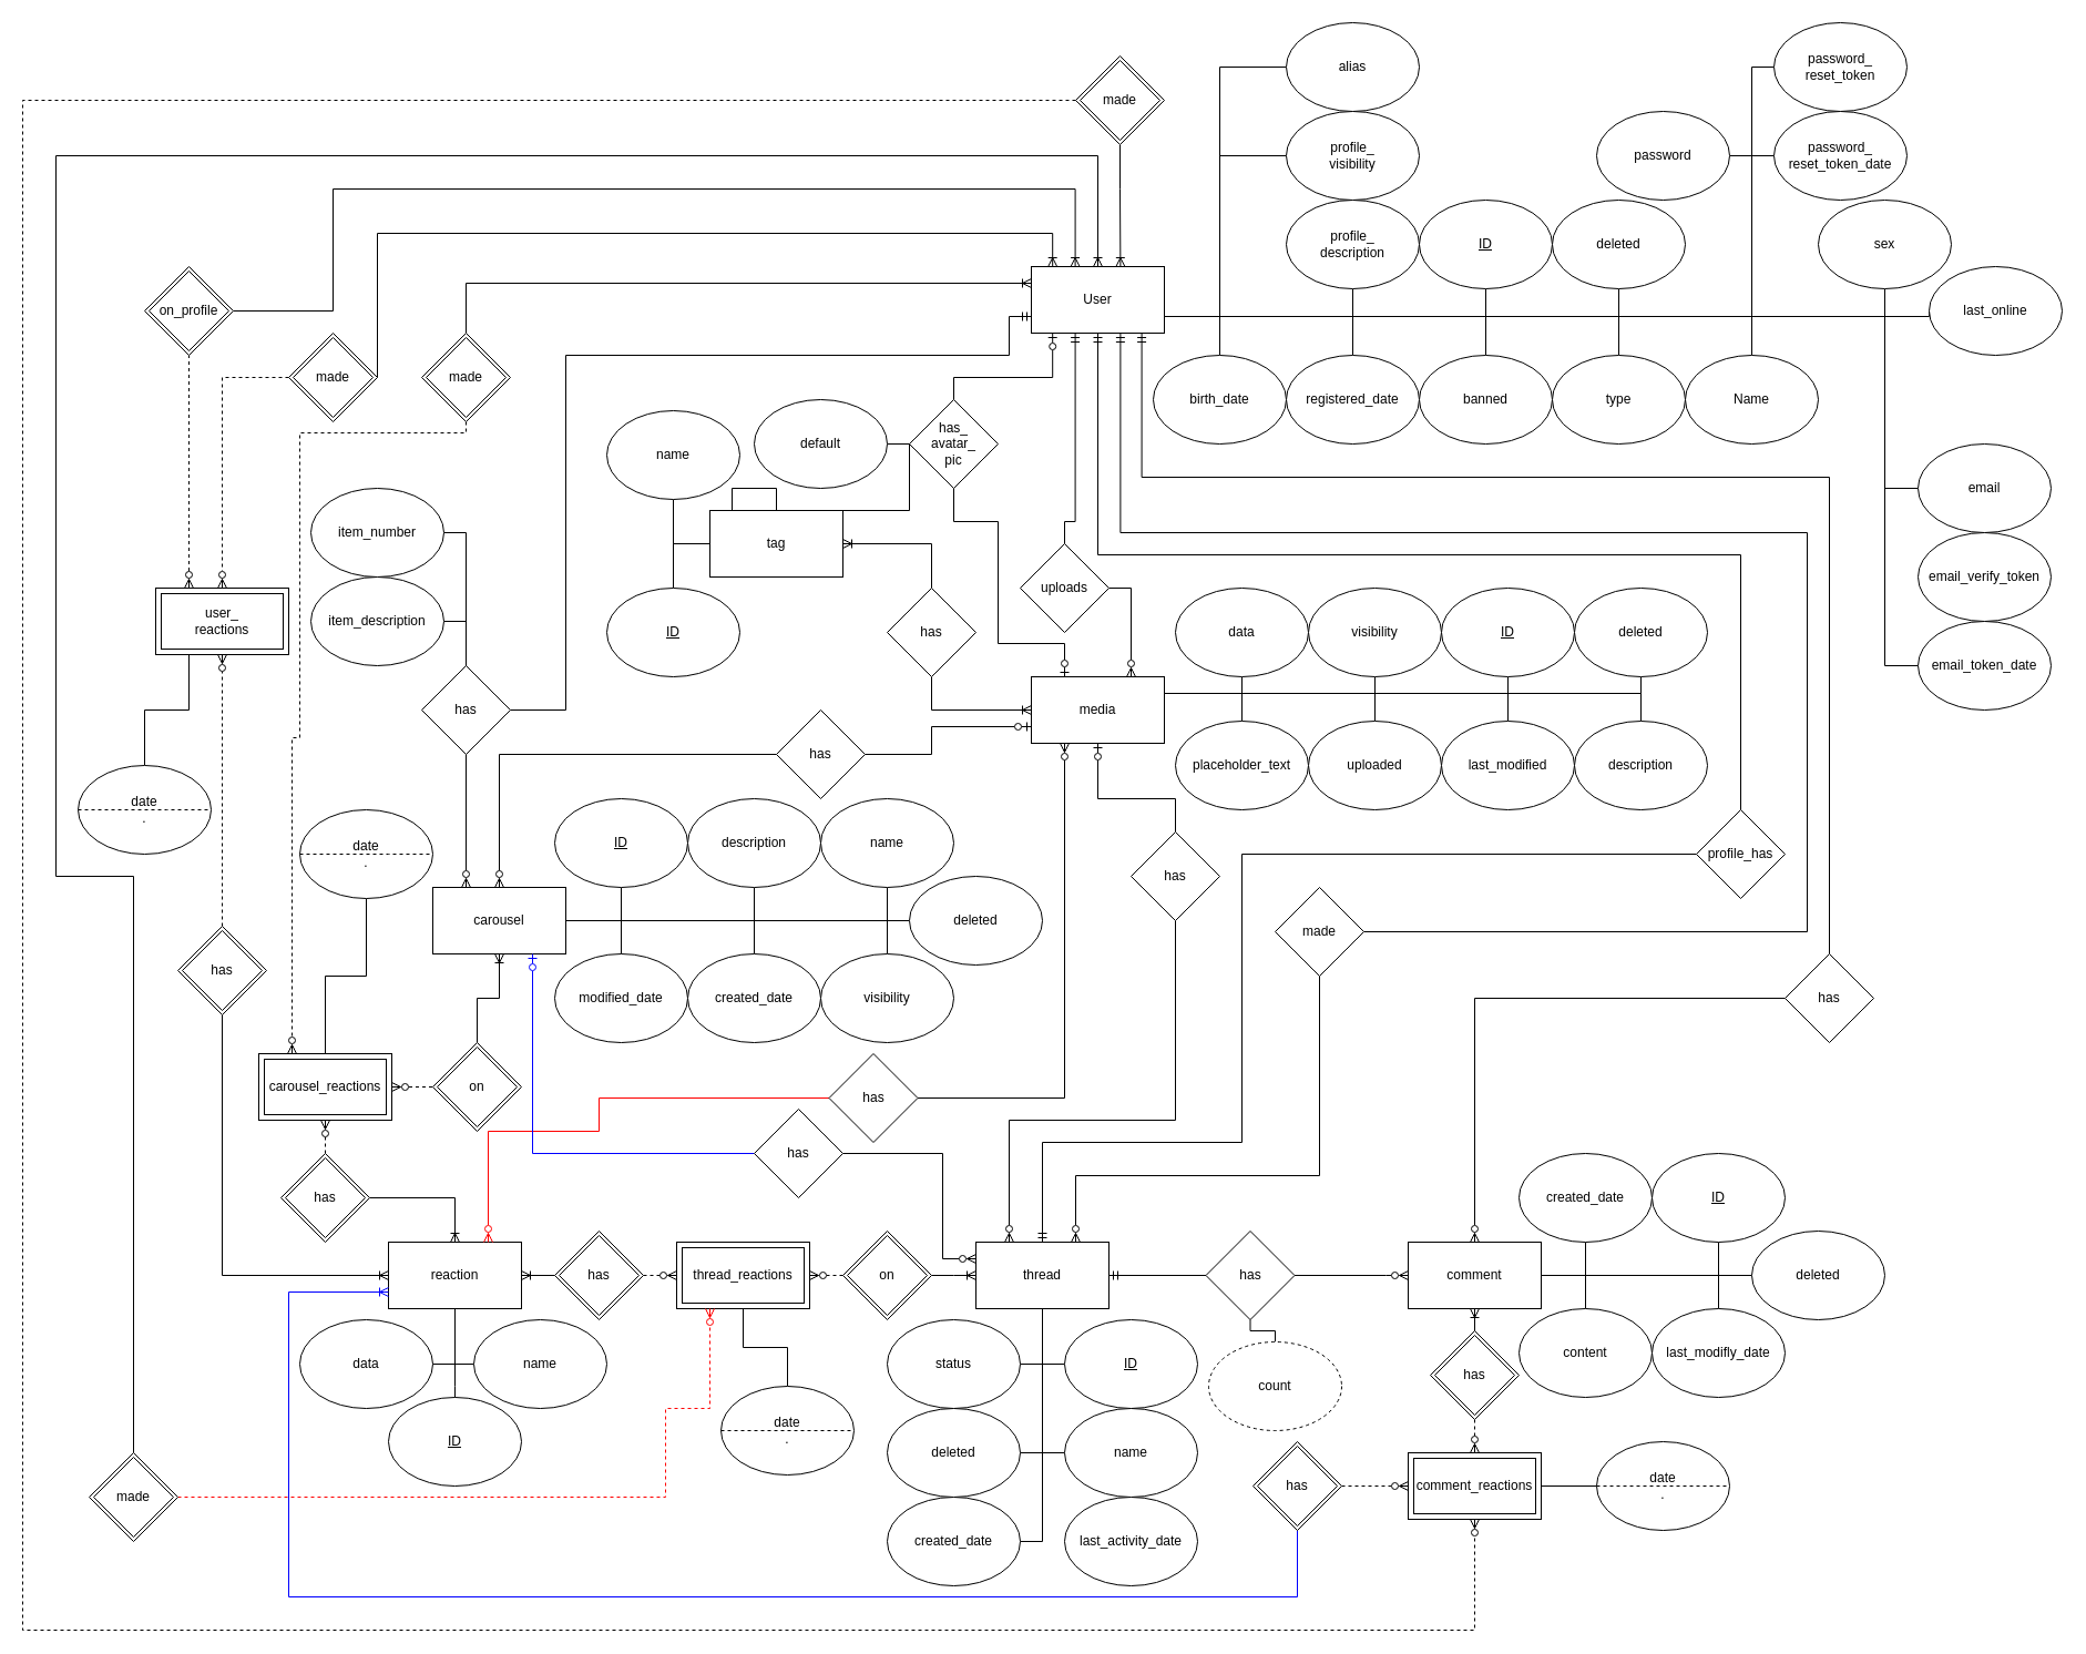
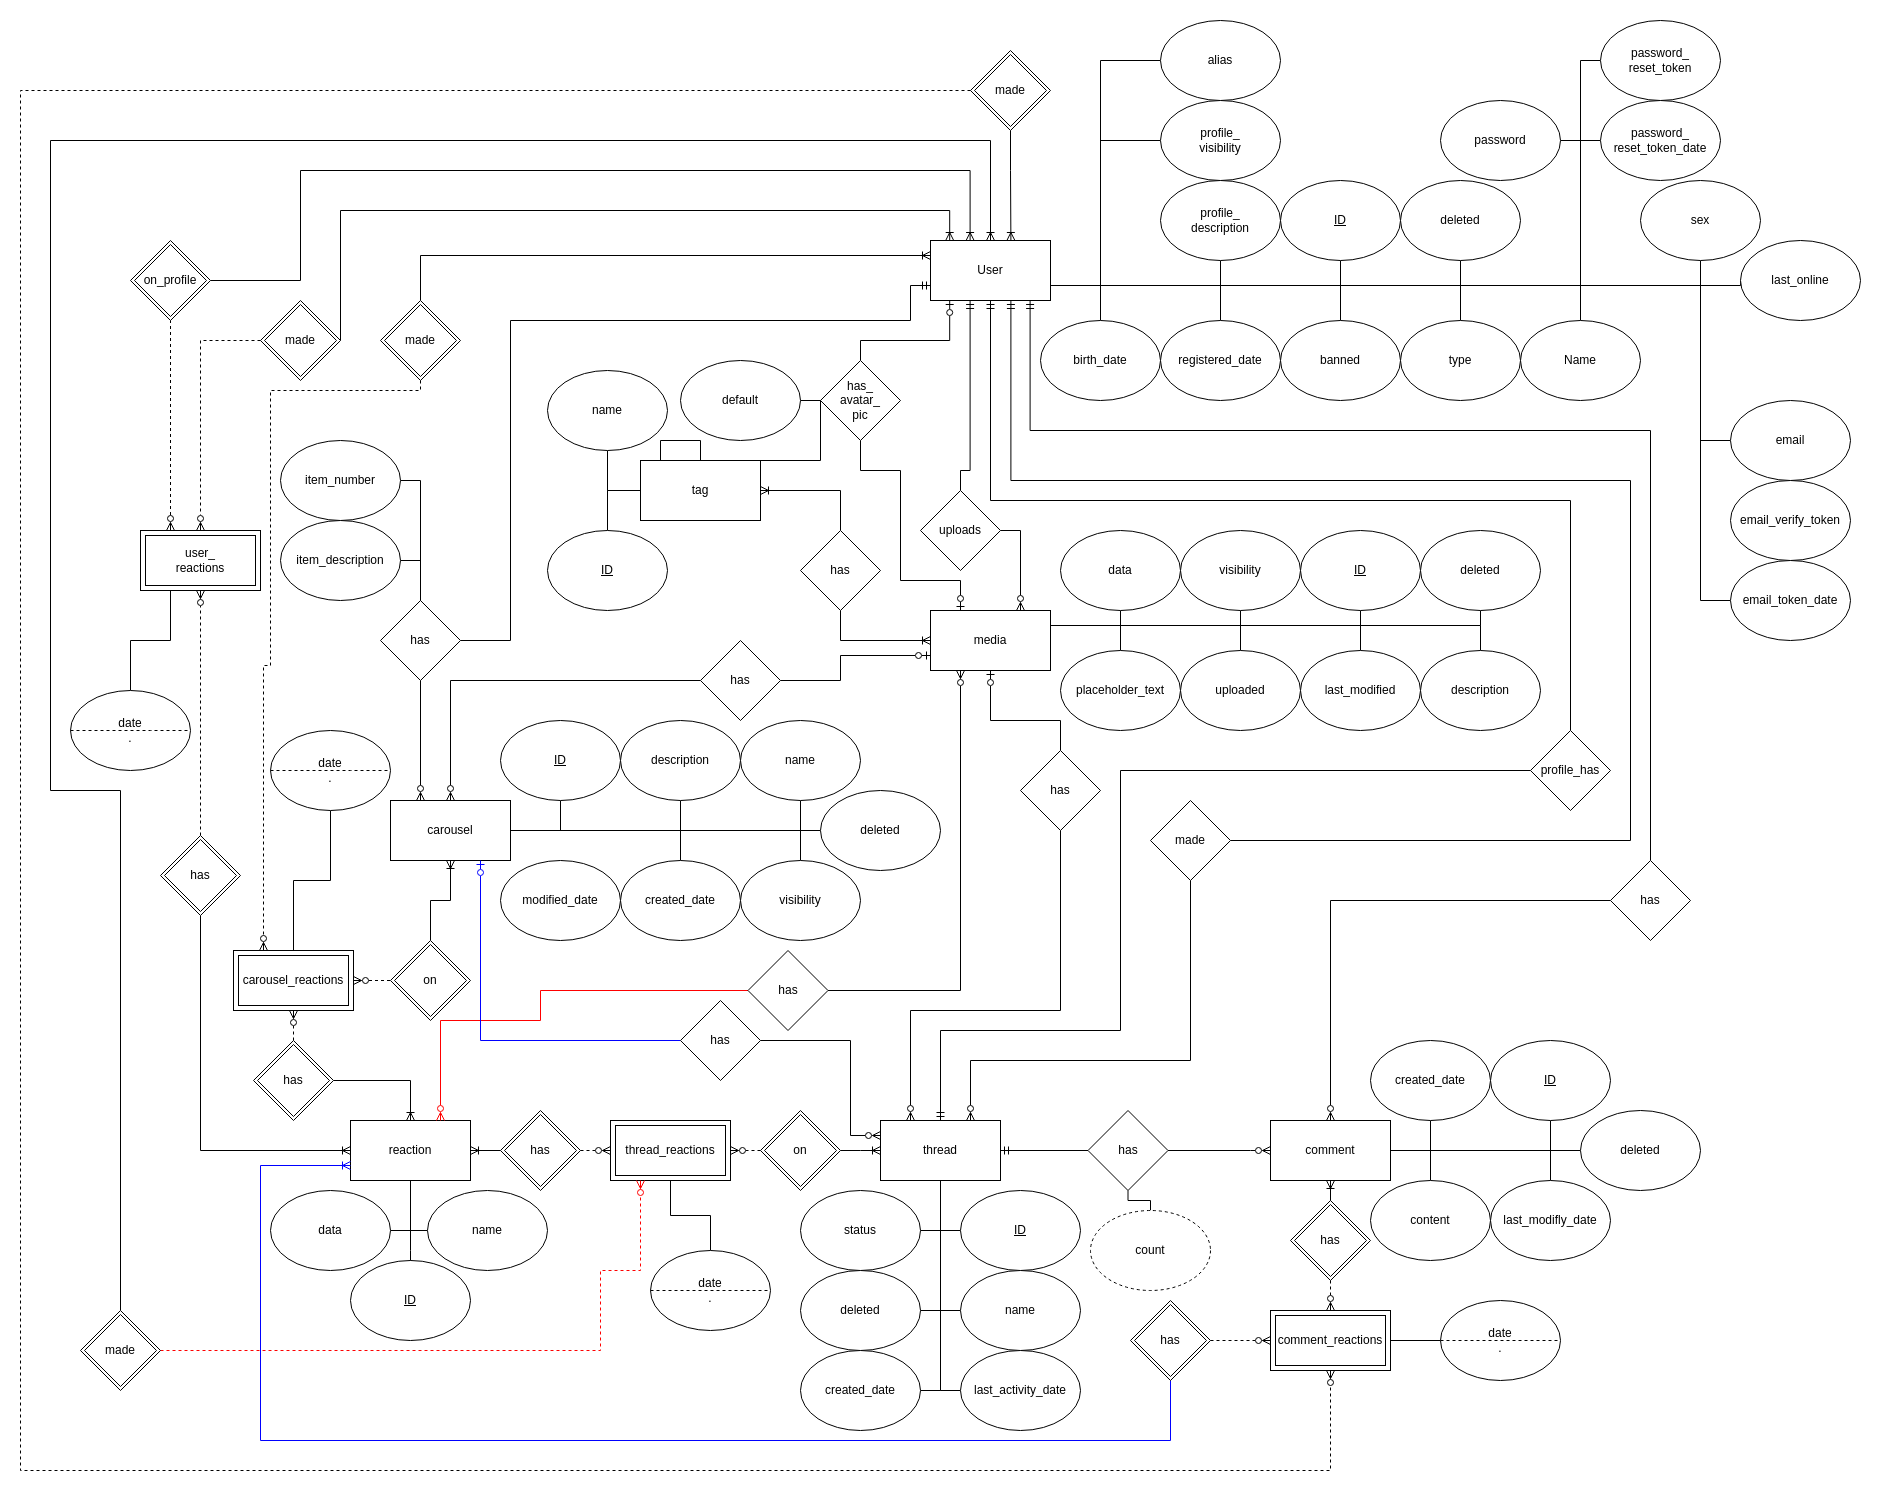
- <mxCell id="106" style="edgeStyle=orthogonalEdgeStyle;rounded=0;orthogonalLoop=1;jettySize=auto;html=1;exitX=0.5;exitY=0;exitDx=0;exitDy=0;entryX=1;entryY=0.5;entryDx=0;entryDy=0;startArrow=none;startFill=0;endArrow=none;endFill=0;" parent="1" source="107" target="101" edge="1"><mxGeometry relative="1" as="geometry" /></mxCell>
+ <mxCell id="68" style="edgeStyle=orthogonalEdgeStyle;rounded=0;orthogonalLoop=1;jettySize=auto;html=1;exitX=0;exitY=0.5;exitDx=0;exitDy=0;entryX=0.5;entryY=1;entryDx=0;entryDy=0;startArrow=none;startFill=0;endArrow=none;endFill=0;" parent="1" source="69" target="26" edge="1"><mxGeometry relative="1" as="geometry"><Array as="points"><mxPoint x="940" y="1390" /></Array></mxGeometry></mxCell>
